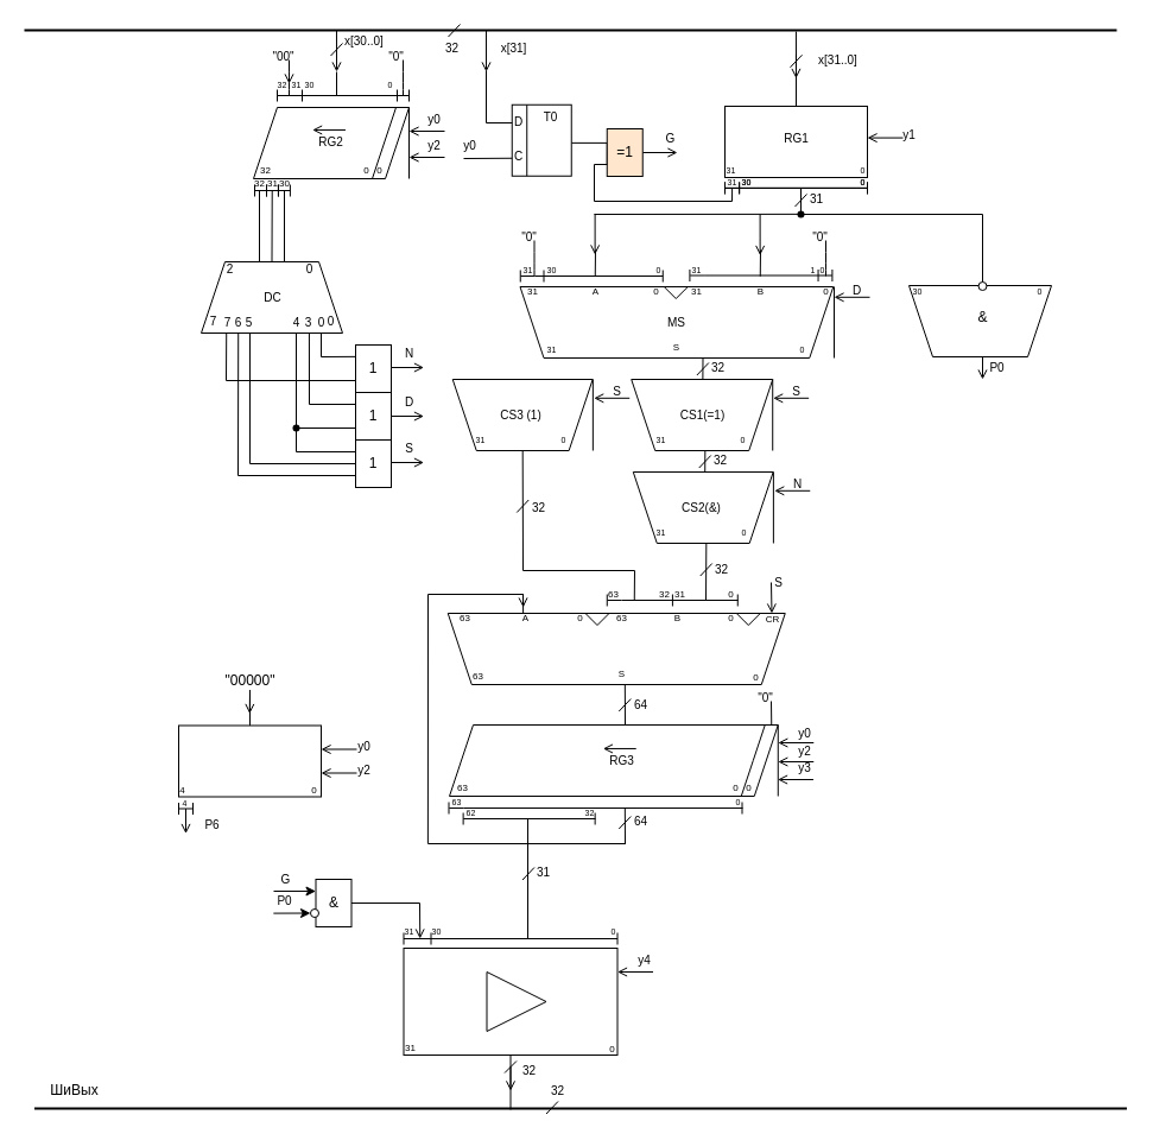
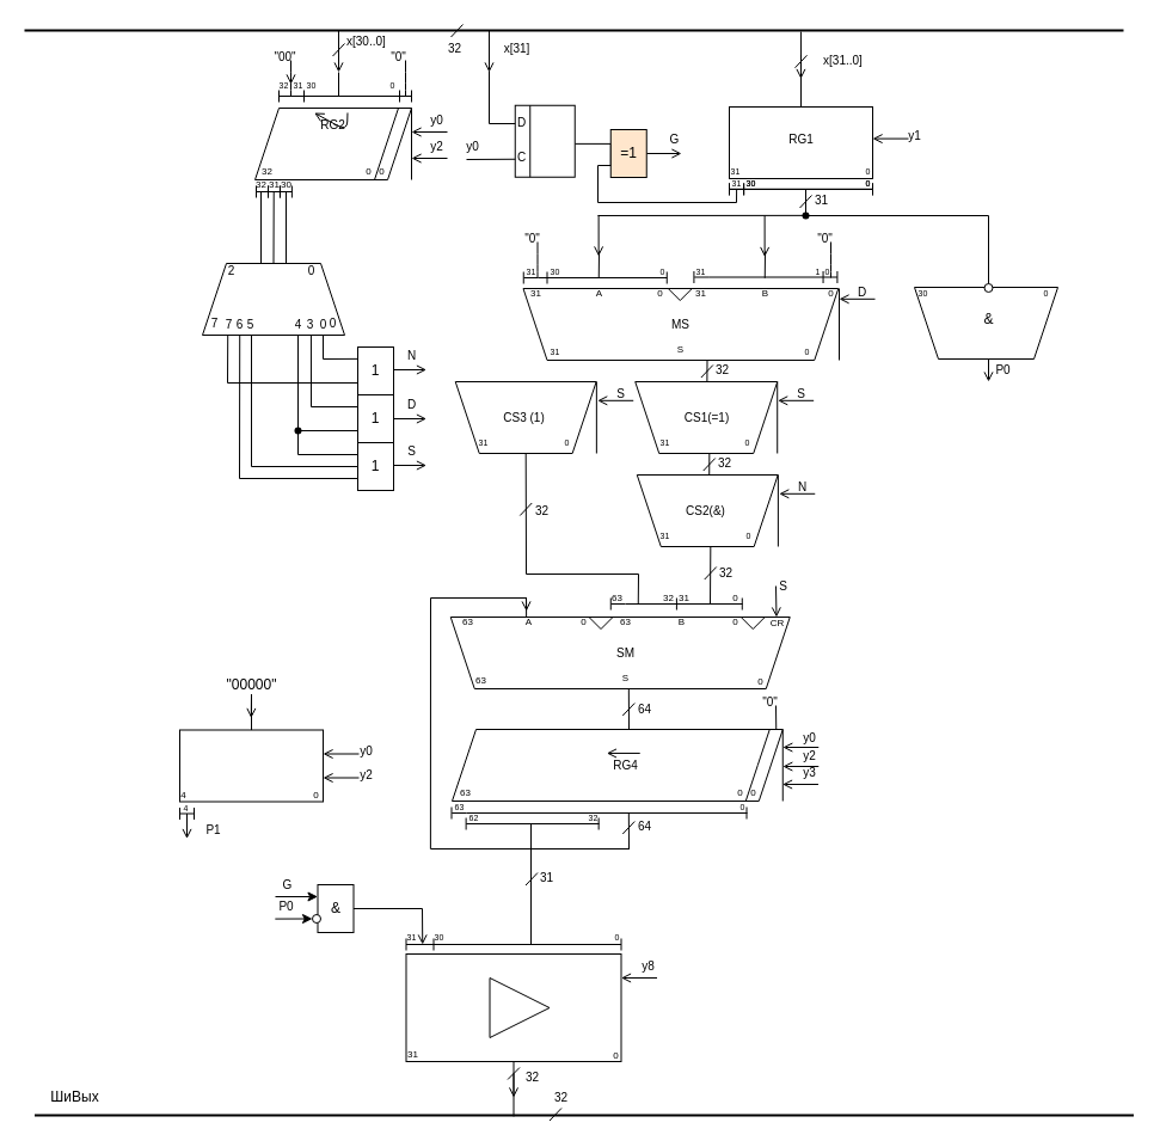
- <mxCell id="106" value="&lt;font style=&quot;font-size: 10px&quot;&gt;T0&lt;/font&gt;" style="text;html=1;align=center;verticalAlign=middle;resizable=0;points=[];autosize=1;strokeColor=none;" parent="1" vertex="1"><mxGeometry x="448.25" y="87.75" width="30" height="20" as="geometry" /></mxCell>
- <mxCell id="11" value="&lt;font style=&quot;font-size: 10px&quot;&gt;RG2&lt;/font&gt;" style="text;html=1;align=center;verticalAlign=middle;resizable=0;points=[];autosize=1;strokeColor=none;" parent="1" vertex="1"><mxGeometry x="258" y="109.04" width="40" height="20" as="geometry" /></mxCell>
+ <mxCell id="11" value="&lt;font style=&quot;font-size: 10px&quot;&gt;RG2&lt;/font&gt;" style="text;html=1;align=center;verticalAlign=middle;resizable=0;points=[];autosize=1;strokeColor=none;" parent="1" vertex="1"><mxGeometry x="258" y="94.04" width="40" height="20" as="geometry" /></mxCell>
- <mxCell id="42" value="&lt;font style=&quot;font-size: 10px&quot;&gt;DC&lt;/font&gt;" style="text;html=1;align=center;verticalAlign=middle;resizable=0;points=[];autosize=1;strokeColor=none;" parent="1" vertex="1"><mxGeometry x="214" y="240" width="30" height="20" as="geometry" /></mxCell>
+ <mxCell id="130" value="&lt;span style=&quot;font-size: 10px&quot;&gt;SM&lt;/span&gt;" style="text;html=1;align=center;verticalAlign=middle;resizable=0;points=[];autosize=1;strokeColor=none;" parent="1" vertex="1"><mxGeometry x="507.75" y="536" width="30" height="20" as="geometry" /></mxCell>
- <mxCell id="230" value="&lt;font style=&quot;font-size: 10px&quot;&gt;RG3&lt;/font&gt;" style="text;html=1;align=center;verticalAlign=middle;resizable=0;points=[];autosize=1;strokeColor=none;" parent="1" vertex="1"><mxGeometry x="502.75" y="630.04" width="40" height="20" as="geometry" /></mxCell>
+ <mxCell id="230" value="&lt;font style=&quot;font-size: 10px&quot;&gt;RG4&lt;/font&gt;" style="text;html=1;align=center;verticalAlign=middle;resizable=0;points=[];autosize=1;strokeColor=none;" parent="1" vertex="1"><mxGeometry x="502.75" y="630.04" width="40" height="20" as="geometry" /></mxCell>
- <mxCell id="301" value="&lt;font style=&quot;font-size: 10px&quot;&gt;P6&lt;/font&gt;" style="text;html=1;align=center;verticalAlign=middle;resizable=0;points=[];autosize=1;strokeColor=none;direction=south;" parent="1" vertex="1"><mxGeometry x="163" y="684" width="30" height="20" as="geometry" /></mxCell>
+ <mxCell id="301" value="&lt;font style=&quot;font-size: 10px&quot;&gt;P1&lt;/font&gt;" style="text;html=1;align=center;verticalAlign=middle;resizable=0;points=[];autosize=1;strokeColor=none;direction=south;" parent="1" vertex="1"><mxGeometry x="163" y="684" width="30" height="20" as="geometry" /></mxCell>
- <mxCell id="305" value="&lt;font style=&quot;font-size: 10px&quot;&gt;y4&lt;/font&gt;" style="text;html=1;align=center;verticalAlign=middle;resizable=0;points=[];autosize=1;strokeColor=none;direction=south;" parent="1" vertex="1"><mxGeometry x="526.97" y="798" width="30" height="20" as="geometry" /></mxCell>
+ <mxCell id="305" value="&lt;font style=&quot;font-size: 10px&quot;&gt;y8&lt;/font&gt;" style="text;html=1;align=center;verticalAlign=middle;resizable=0;points=[];autosize=1;strokeColor=none;direction=south;" parent="1" vertex="1"><mxGeometry x="526.97" y="798" width="30" height="20" as="geometry" /></mxCell>
